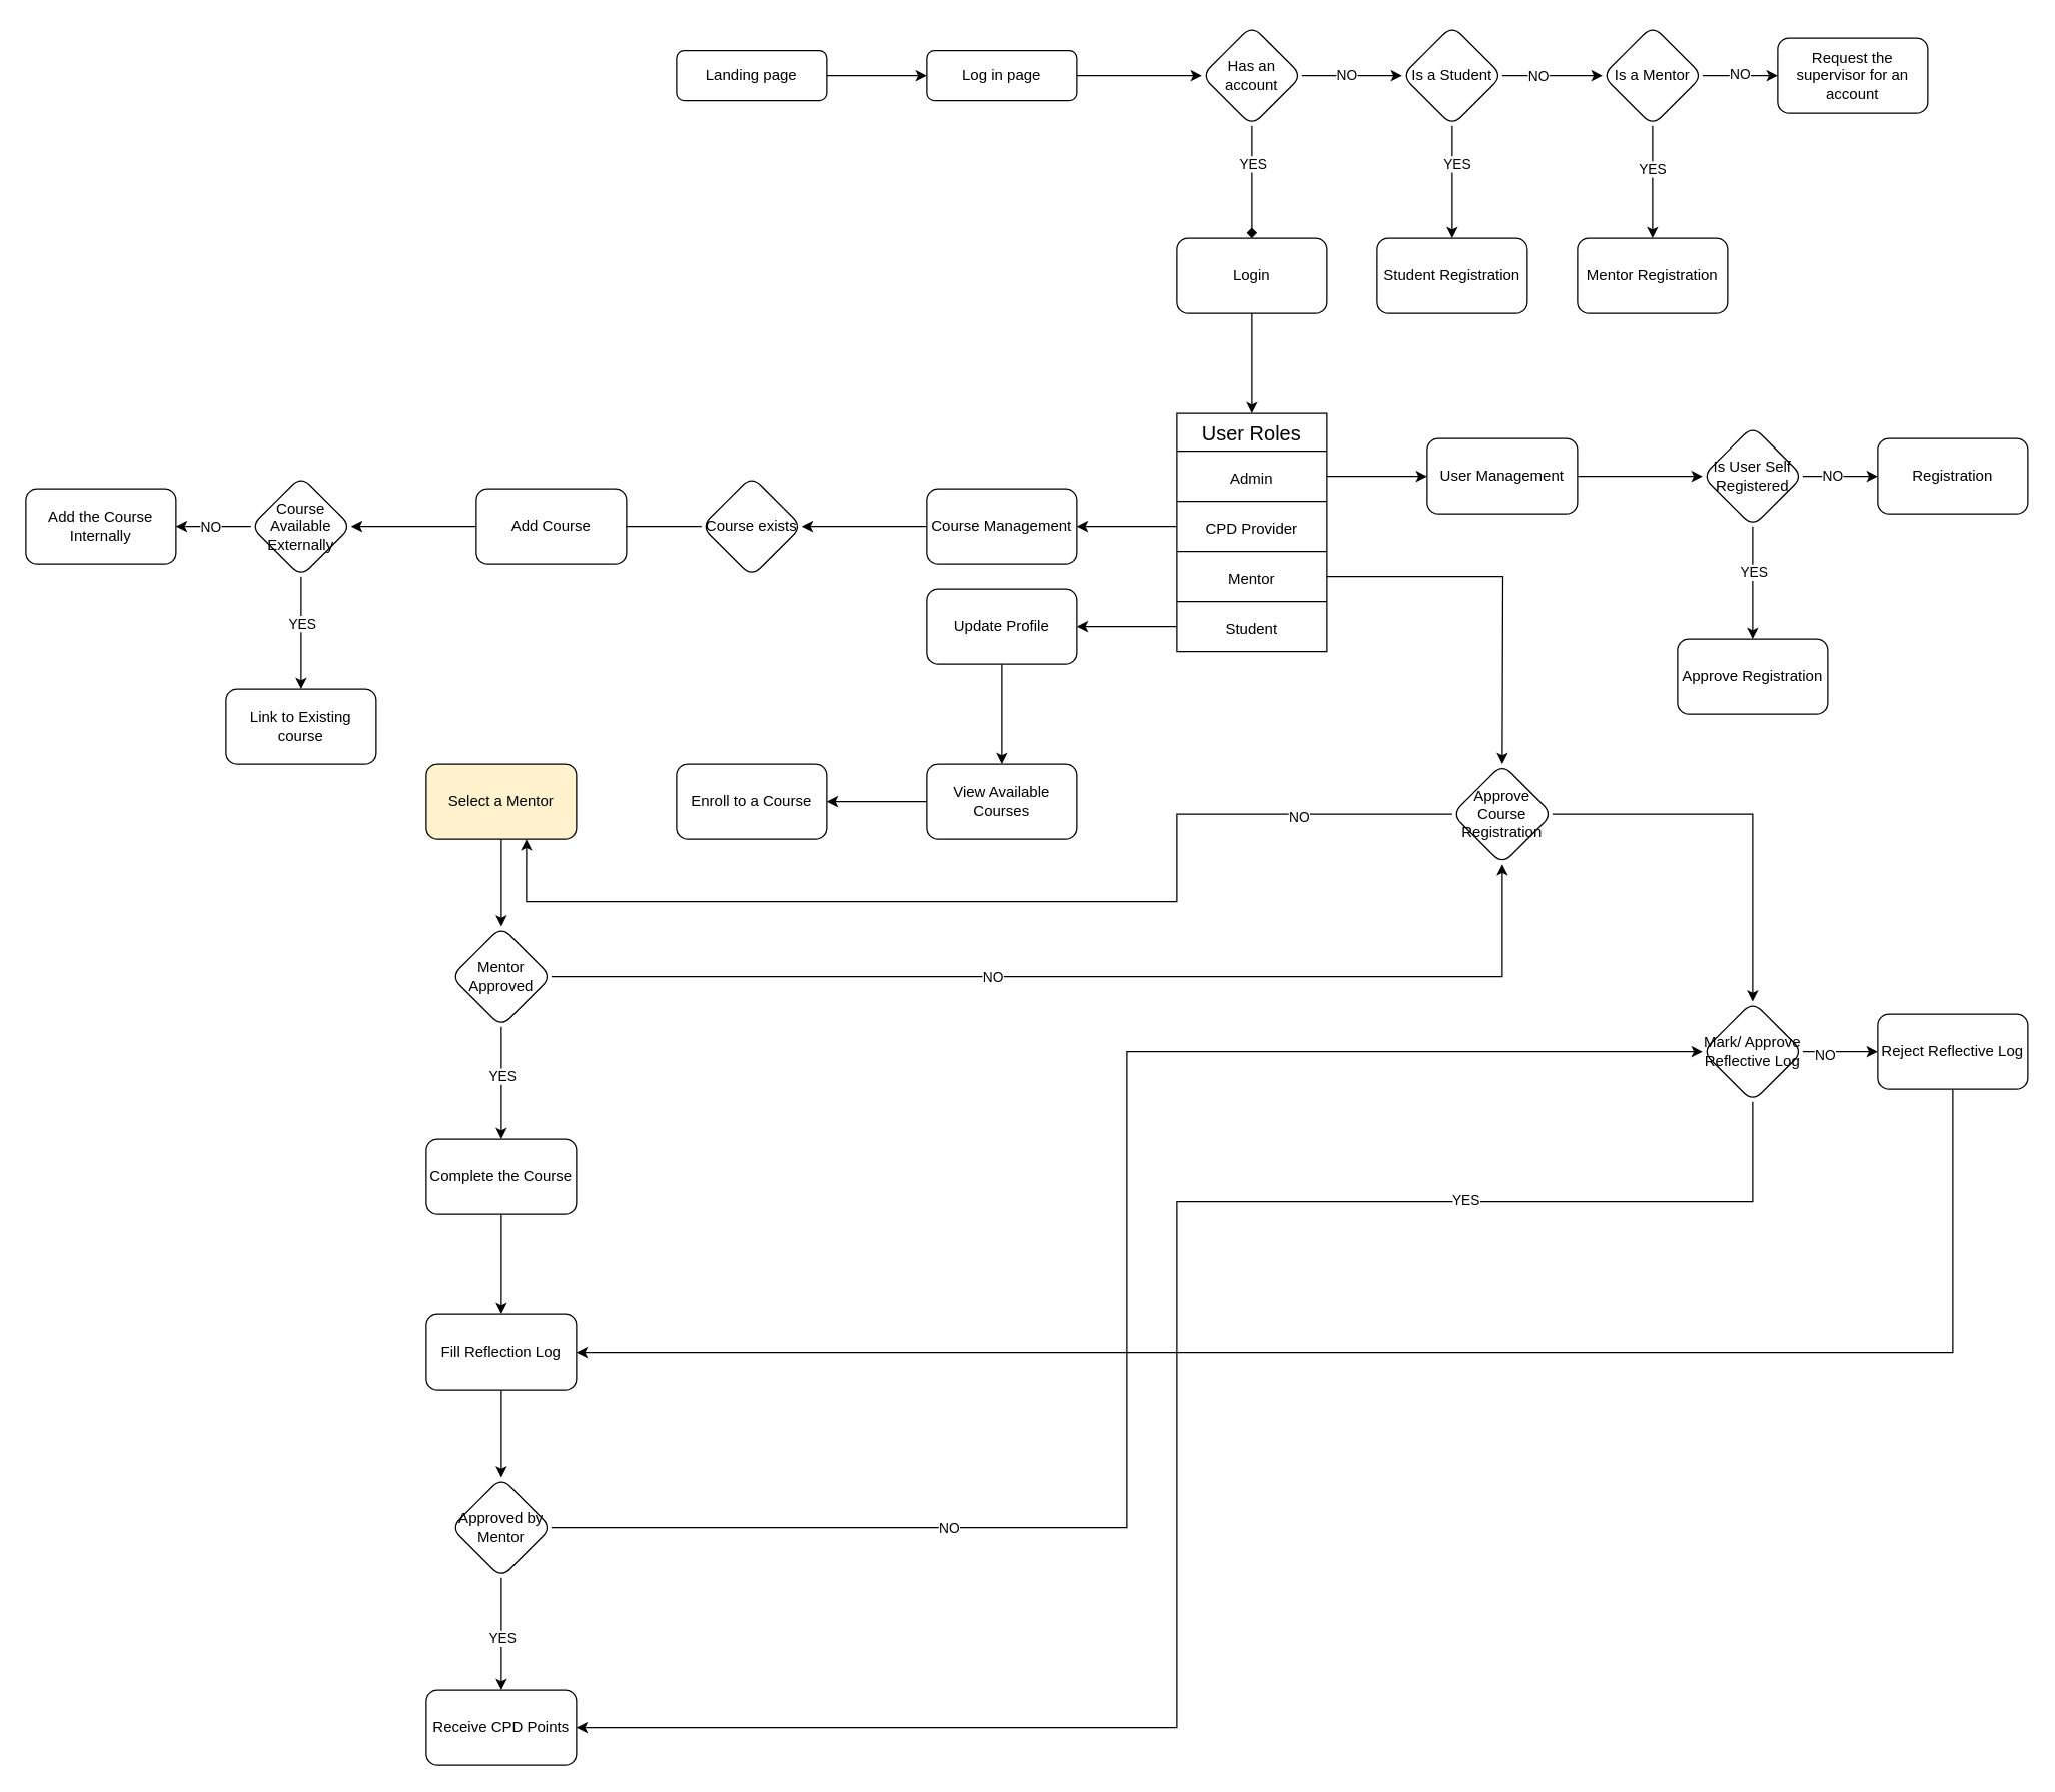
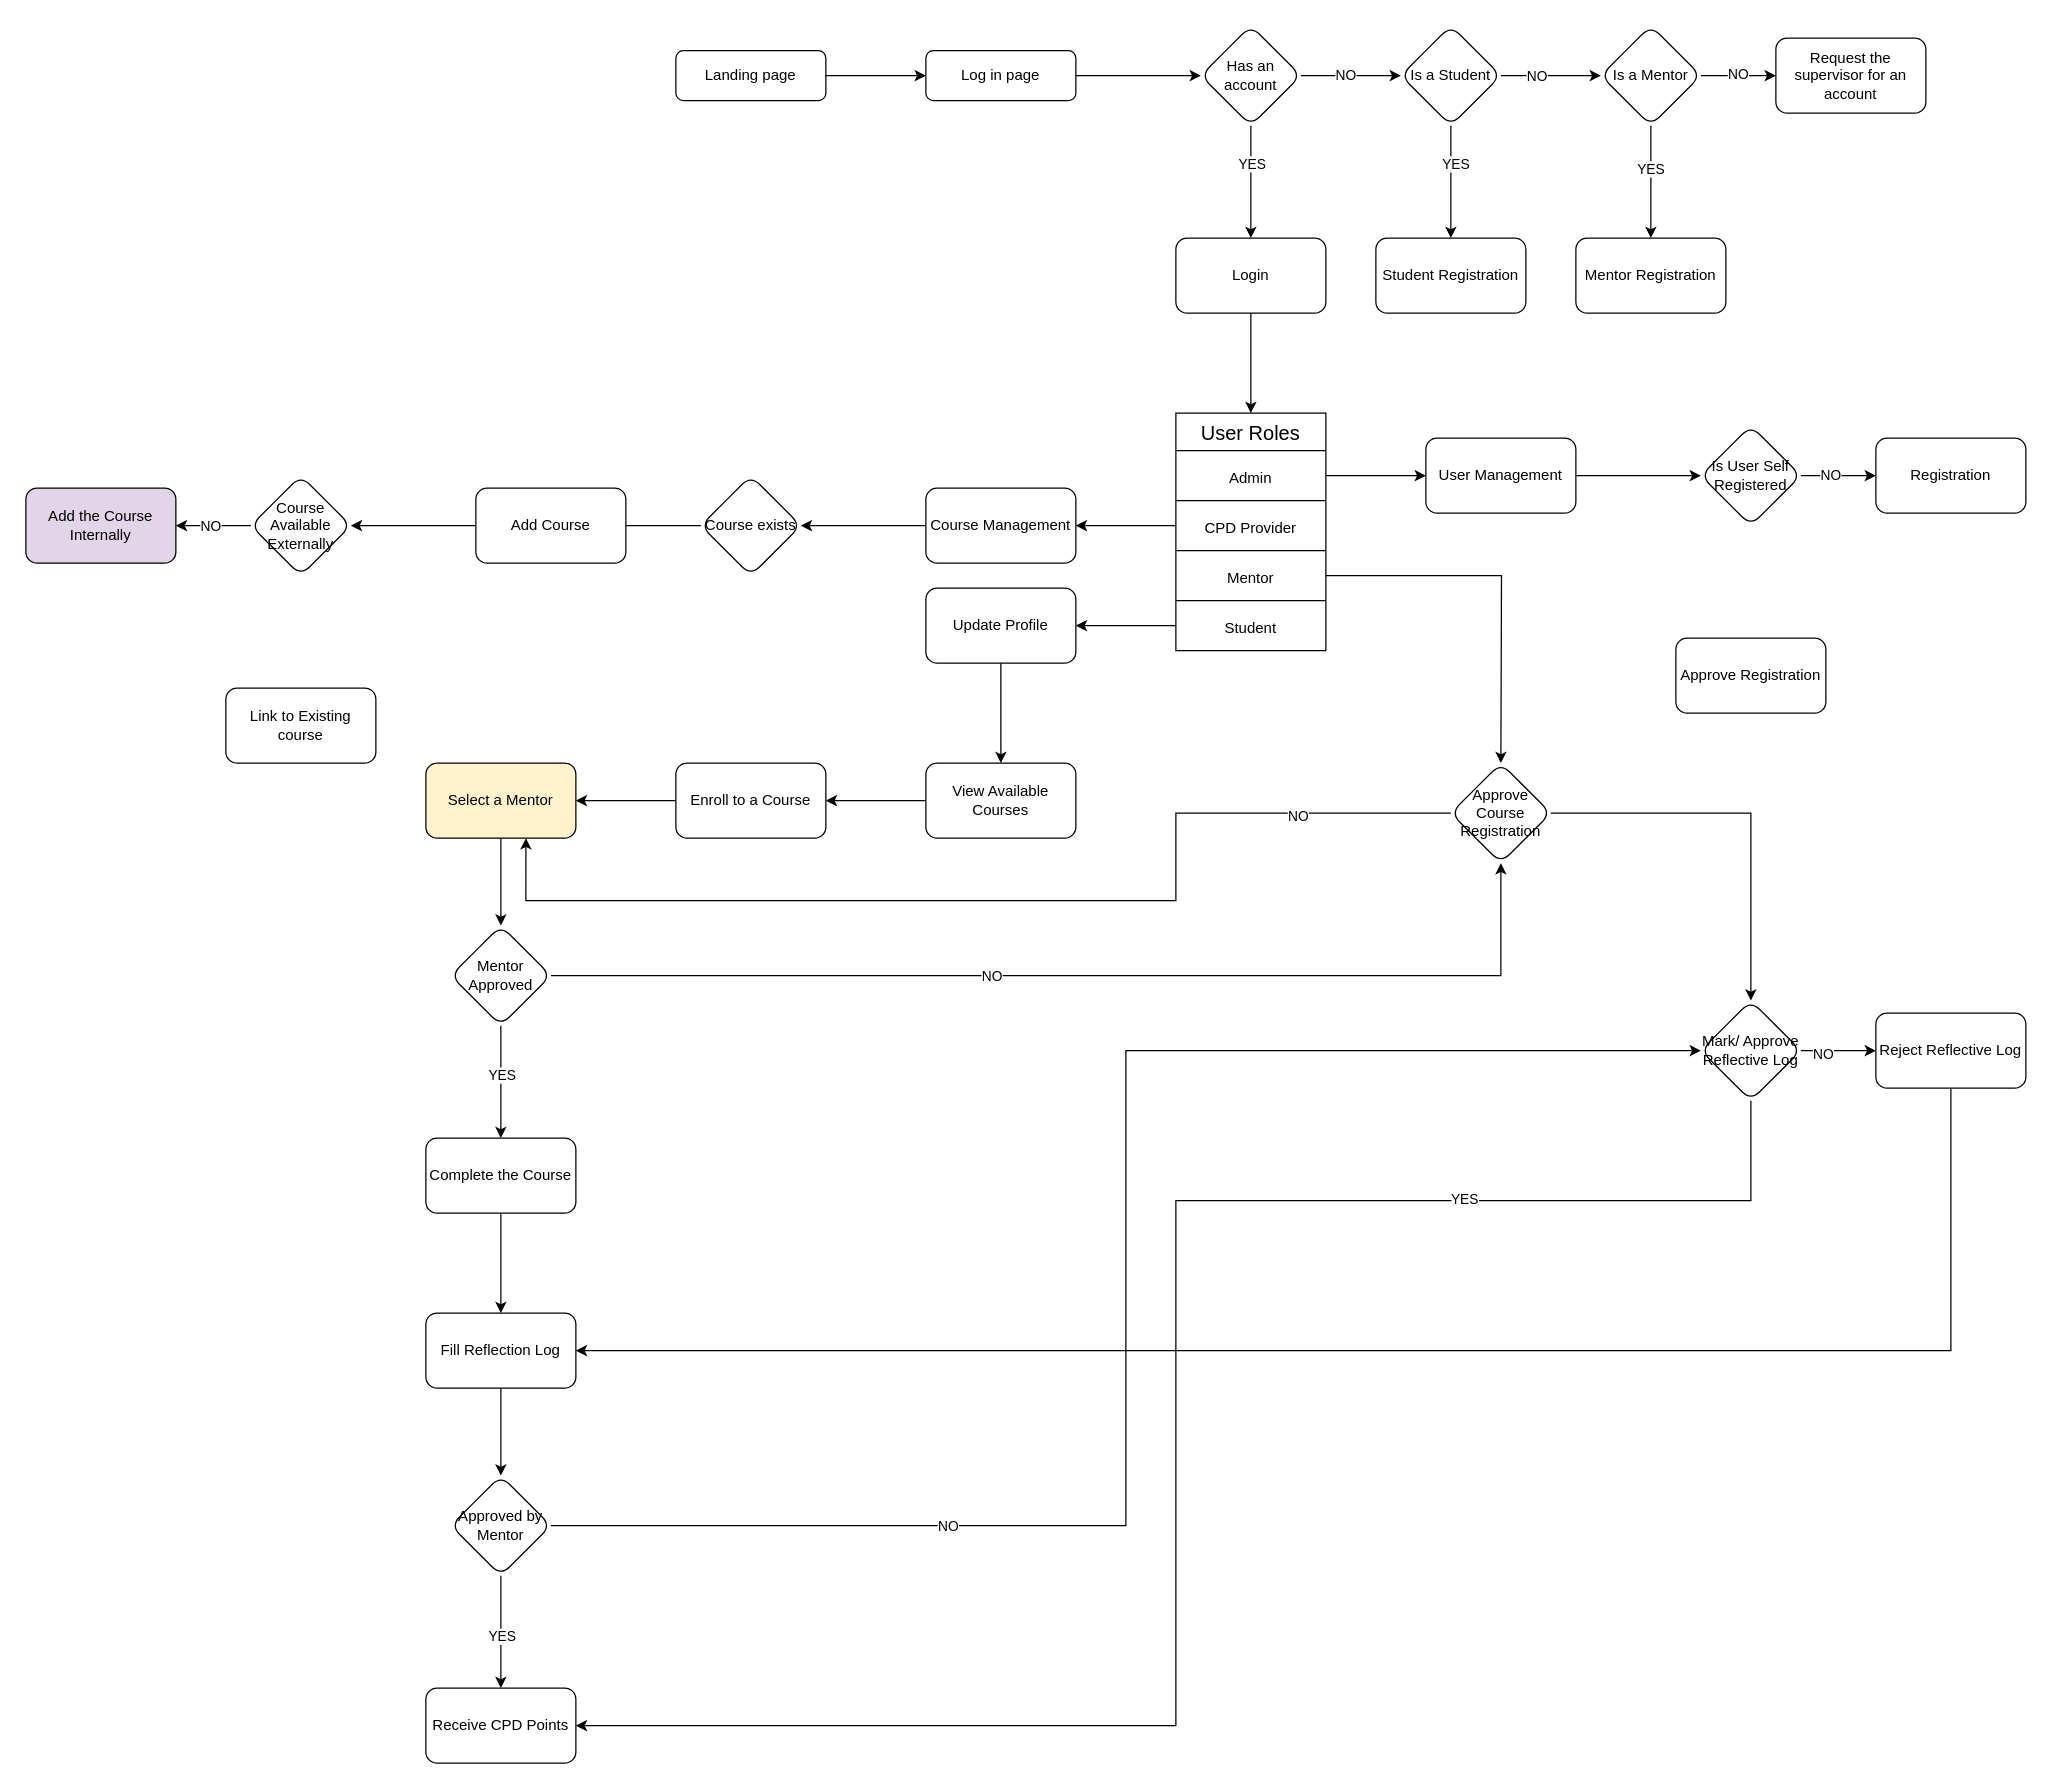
- <mxCell id="8" value="" style="edgeStyle=orthogonalEdgeStyle;rounded=0;orthogonalLoop=1;jettySize=auto;html=1;endArrow=diamond;" edge="1" parent="1" source="10" target="23"><mxGeometry relative="1" as="geometry" /></mxCell>
+ <mxCell id="8" value="" style="edgeStyle=orthogonalEdgeStyle;rounded=0;orthogonalLoop=1;jettySize=auto;html=1;" edge="1" parent="1" source="10" target="23"><mxGeometry relative="1" as="geometry" /></mxCell>
- <mxCell id="57" value="Add the Course Internally" style="whiteSpace=wrap;html=1;rounded=1;" vertex="1" parent="1"><mxGeometry x="20" y="390" width="120" height="60" as="geometry" /></mxCell>
+ <mxCell id="57" value="Add the Course Internally" style="whiteSpace=wrap;html=1;rounded=1;fillColor=#e1d5e7;" vertex="1" parent="1"><mxGeometry x="20" y="390" width="120" height="60" as="geometry" /></mxCell>
- <mxCell id="40" value="" style="edgeStyle=orthogonalEdgeStyle;rounded=0;orthogonalLoop=1;jettySize=auto;html=1;" edge="1" parent="1" source="42" target="44"><mxGeometry relative="1" as="geometry" /></mxCell>
- <mxCell id="41" value="YES" style="edgeLabel;html=1;align=center;verticalAlign=middle;resizable=0;points=[];" vertex="1" connectable="0" parent="40"><mxGeometry x="-0.191" relative="1" as="geometry"><mxPoint as="offset" /></mxGeometry></mxCell>
- <mxCell id="54" value="" style="edgeStyle=orthogonalEdgeStyle;rounded=0;orthogonalLoop=1;jettySize=auto;html=1;" edge="1" parent="1" source="56" target="58"><mxGeometry relative="1" as="geometry" /></mxCell>
- <mxCell id="55" value="YES" style="edgeLabel;html=1;align=center;verticalAlign=middle;resizable=0;points=[];" vertex="1" connectable="0" parent="54"><mxGeometry x="-0.169" relative="1" as="geometry"><mxPoint as="offset" /></mxGeometry></mxCell>
+ <mxCell id="64" value="" style="edgeStyle=orthogonalEdgeStyle;rounded=0;orthogonalLoop=1;jettySize=auto;html=1;" edge="1" parent="1" source="65" target="67"><mxGeometry relative="1" as="geometry" /></mxCell>
